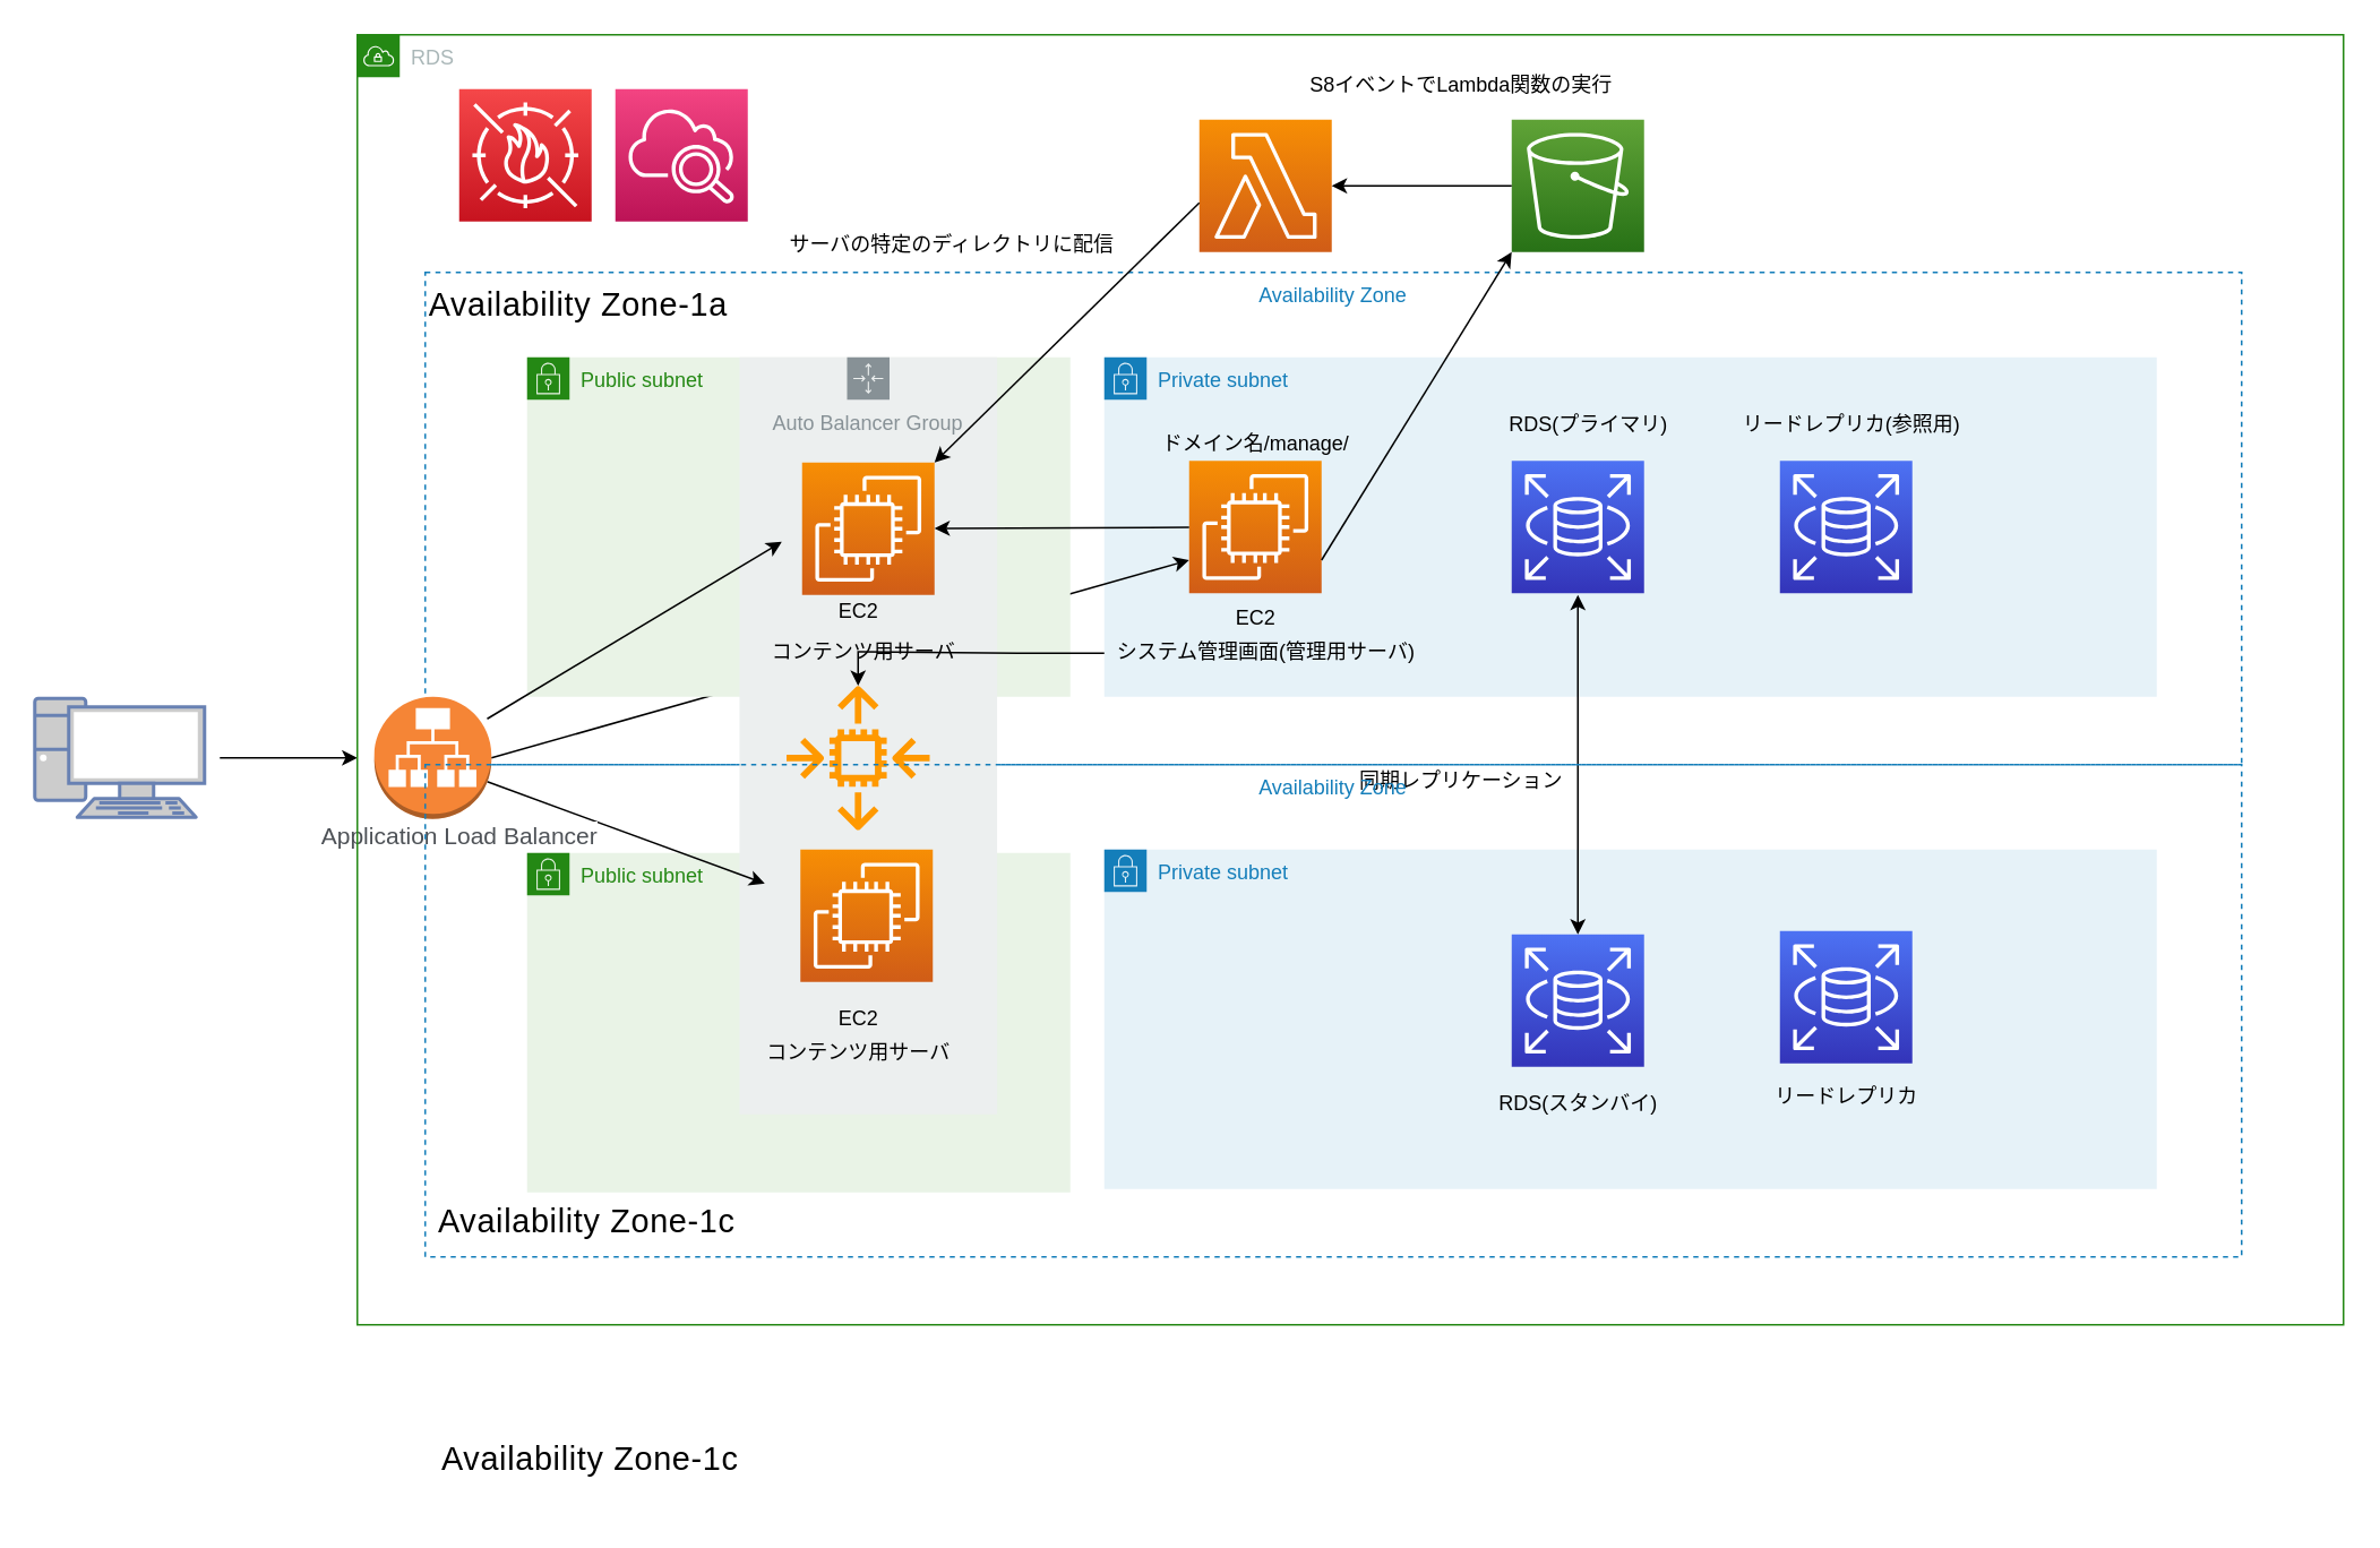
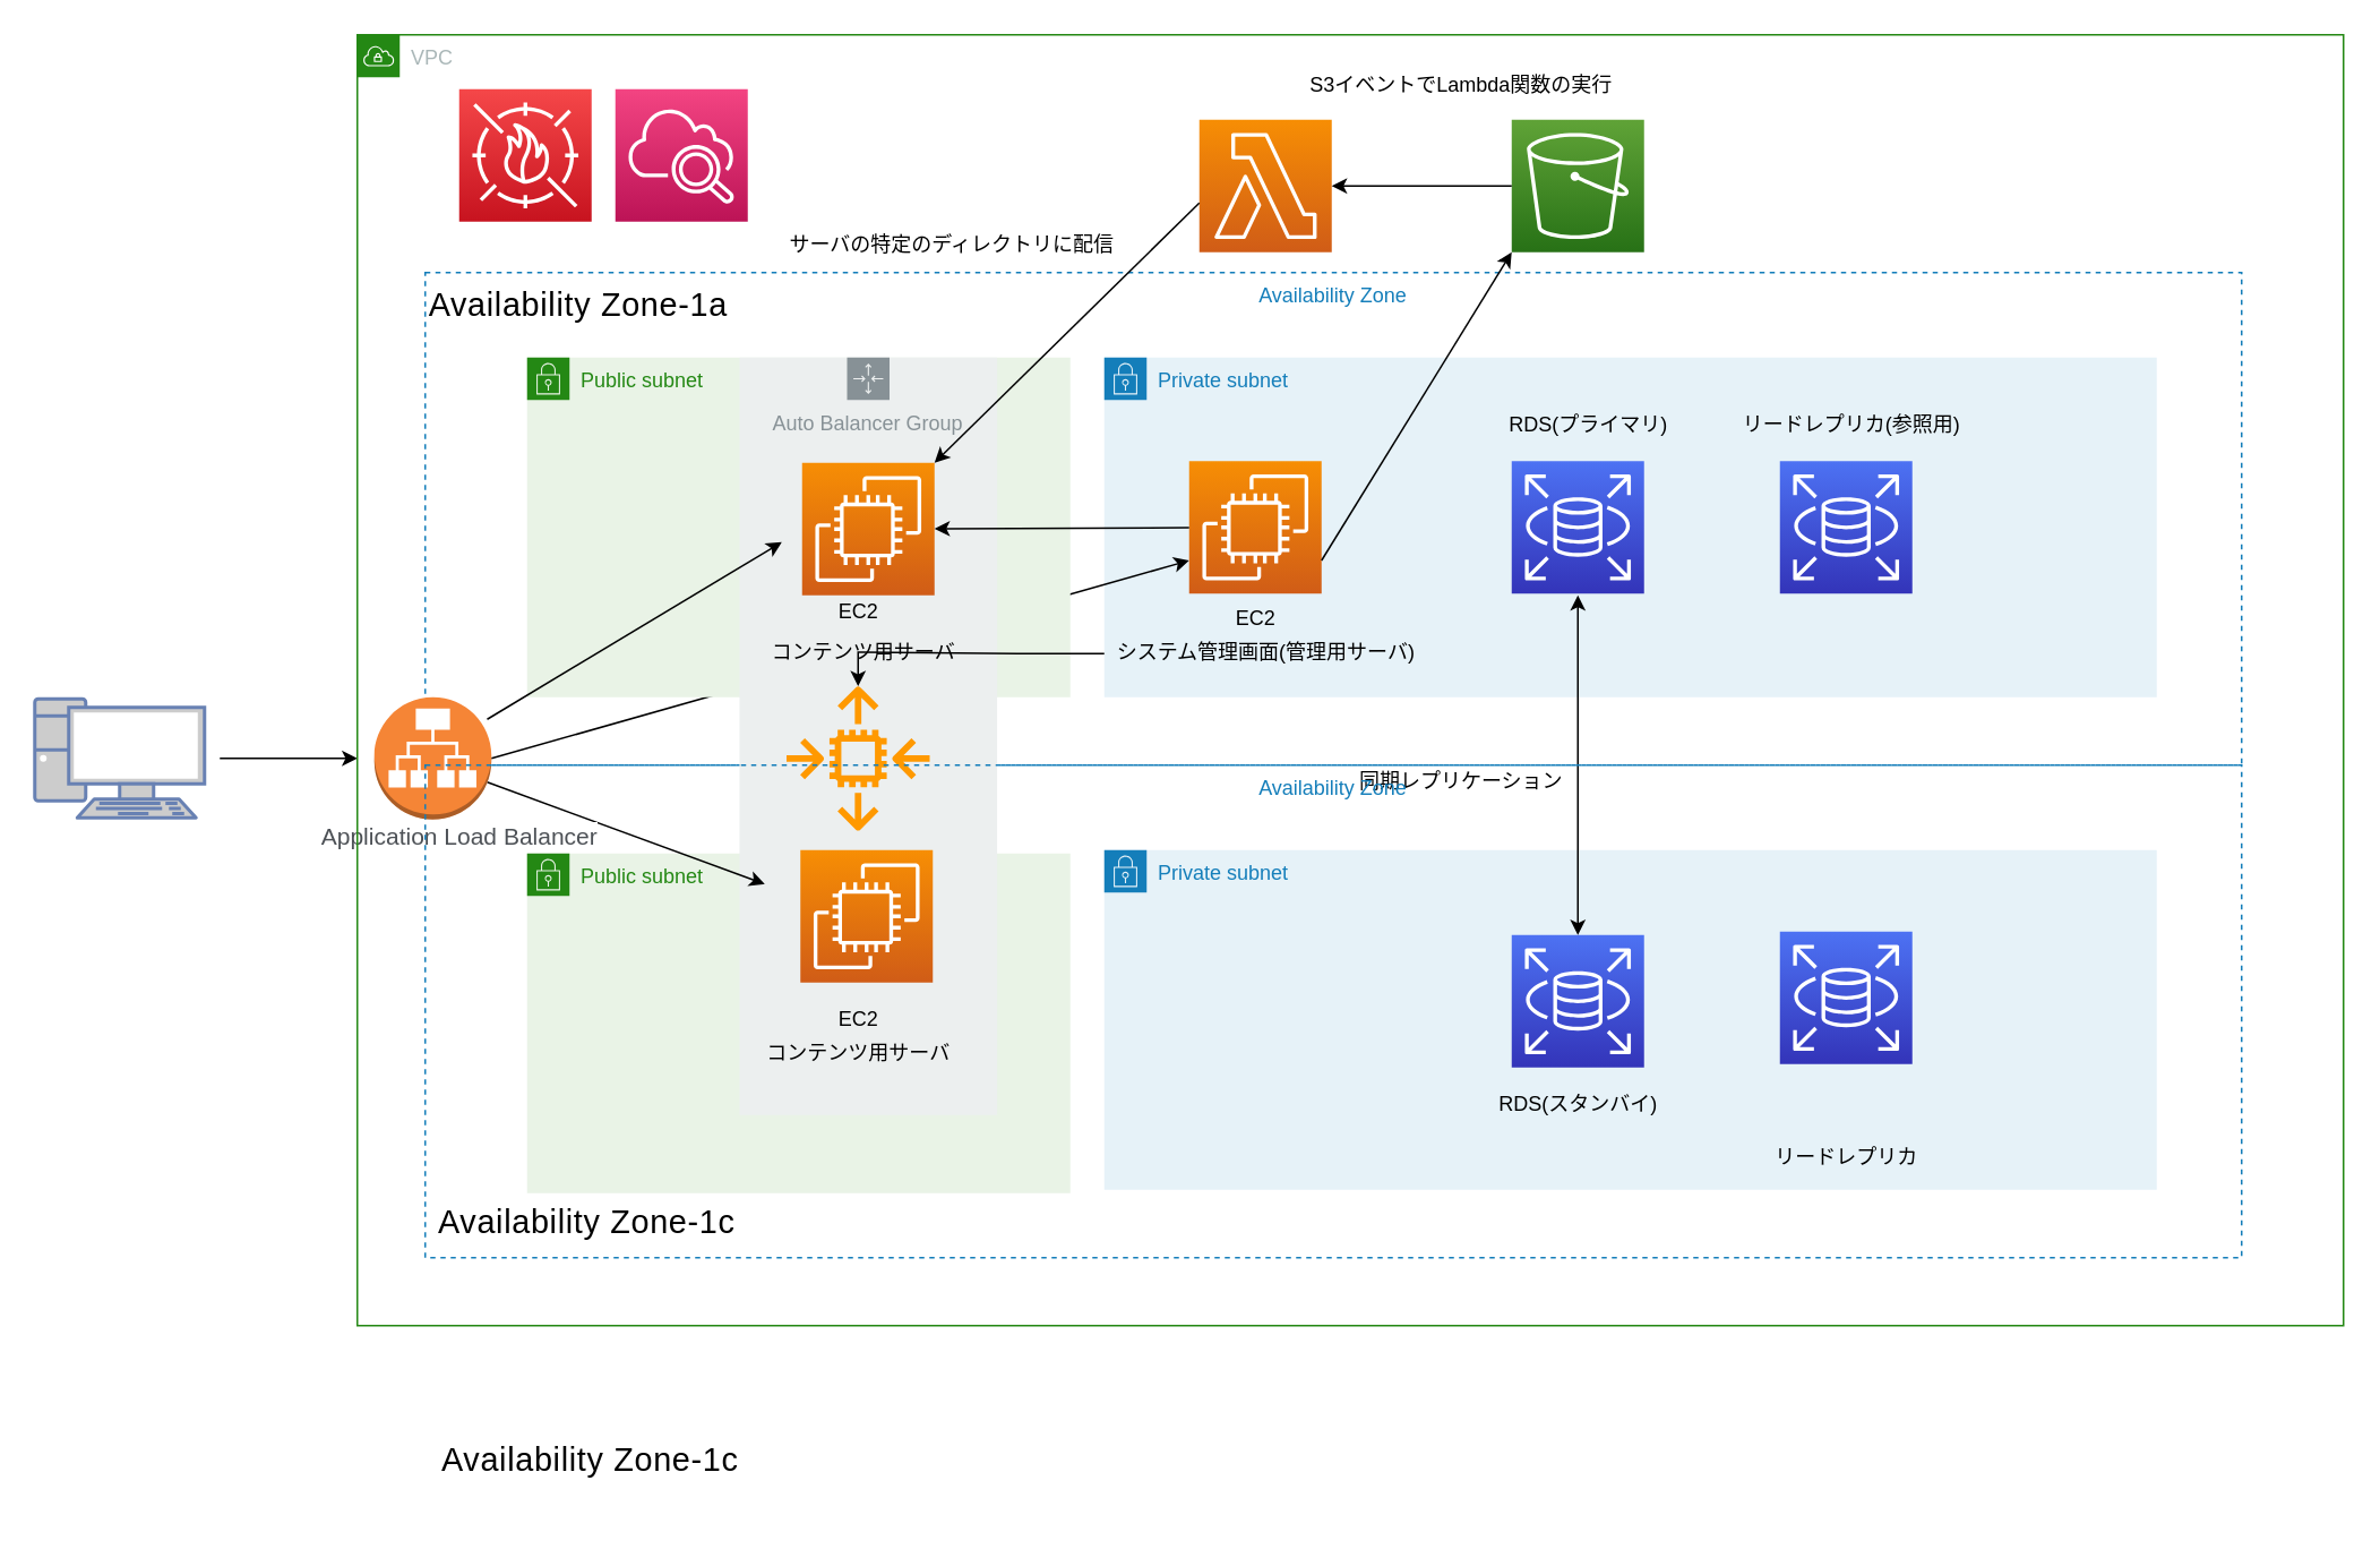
- <mxCell id="51" value="RDS" style="points=[[0,0],[0.25,0],[0.5,0],[0.75,0],[1,0],[1,0.25],[1,0.5],[1,0.75],[1,1],[0.75,1],[0.5,1],[0.25,1],[0,1],[0,0.75],[0,0.5],[0,0.25]];outlineConnect=0;gradientColor=none;html=1;whiteSpace=wrap;fontSize=12;fontStyle=0;shape=mxgraph.aws4.group;grIcon=mxgraph.aws4.group_vpc;strokeColor=#248814;fillColor=none;verticalAlign=top;align=left;spacingLeft=30;fontColor=#AAB7B8;dashed=0;" vertex="1" parent="1"><mxGeometry y="20" width="1170" height="760" as="geometry" x="210" /></mxCell>
+ <mxCell id="51" value="VPC" style="points=[[0,0],[0.25,0],[0.5,0],[0.75,0],[1,0],[1,0.25],[1,0.5],[1,0.75],[1,1],[0.75,1],[0.5,1],[0.25,1],[0,1],[0,0.75],[0,0.5],[0,0.25]];outlineConnect=0;gradientColor=none;html=1;whiteSpace=wrap;fontSize=12;fontStyle=0;shape=mxgraph.aws4.group;grIcon=mxgraph.aws4.group_vpc;strokeColor=#248814;fillColor=none;verticalAlign=top;align=left;spacingLeft=30;fontColor=#AAB7B8;dashed=0;" vertex="1" parent="1"><mxGeometry y="20" width="1170" height="760" as="geometry" x="210" /></mxCell>
- <mxCell id="41" value="S8イベントでLambda関数の実行" style="text;html=1;align=center;verticalAlign=middle;resizable=0;points=[];autosize=1;strokeColor=none;fillColor=none;" vertex="1" parent="1"><mxGeometry x="765" y="40" width="190" height="20" as="geometry" /></mxCell>
+ <mxCell id="41" value="S3イベントでLambda関数の実行" style="text;html=1;align=center;verticalAlign=middle;resizable=0;points=[];autosize=1;strokeColor=none;fillColor=none;" vertex="1" parent="1"><mxGeometry x="765" y="40" width="190" height="20" as="geometry" /></mxCell>
- <mxCell id="13" value="ドメイン名/manage/" style="text;html=1;align=center;verticalAlign=middle;resizable=0;points=[];autosize=1;strokeColor=none;fillColor=none;" vertex="1" parent="1"><mxGeometry x="674" y="251" width="130" height="20" as="geometry" /></mxCell>
- <mxCell id="35" value="リードレプリカ" style="text;html=1;align=center;verticalAlign=middle;resizable=0;points=[];autosize=1;strokeColor=none;fillColor=none;" vertex="1" parent="1"><mxGeometry x="1037" y="636" width="100" height="20" as="geometry" /></mxCell>
+ <mxCell id="35" value="リードレプリカ" style="text;html=1;align=center;verticalAlign=middle;resizable=0;points=[];autosize=1;strokeColor=none;fillColor=none;" vertex="1" parent="1"><mxGeometry x="1037" y="671" width="100" height="20" as="geometry" /></mxCell>
